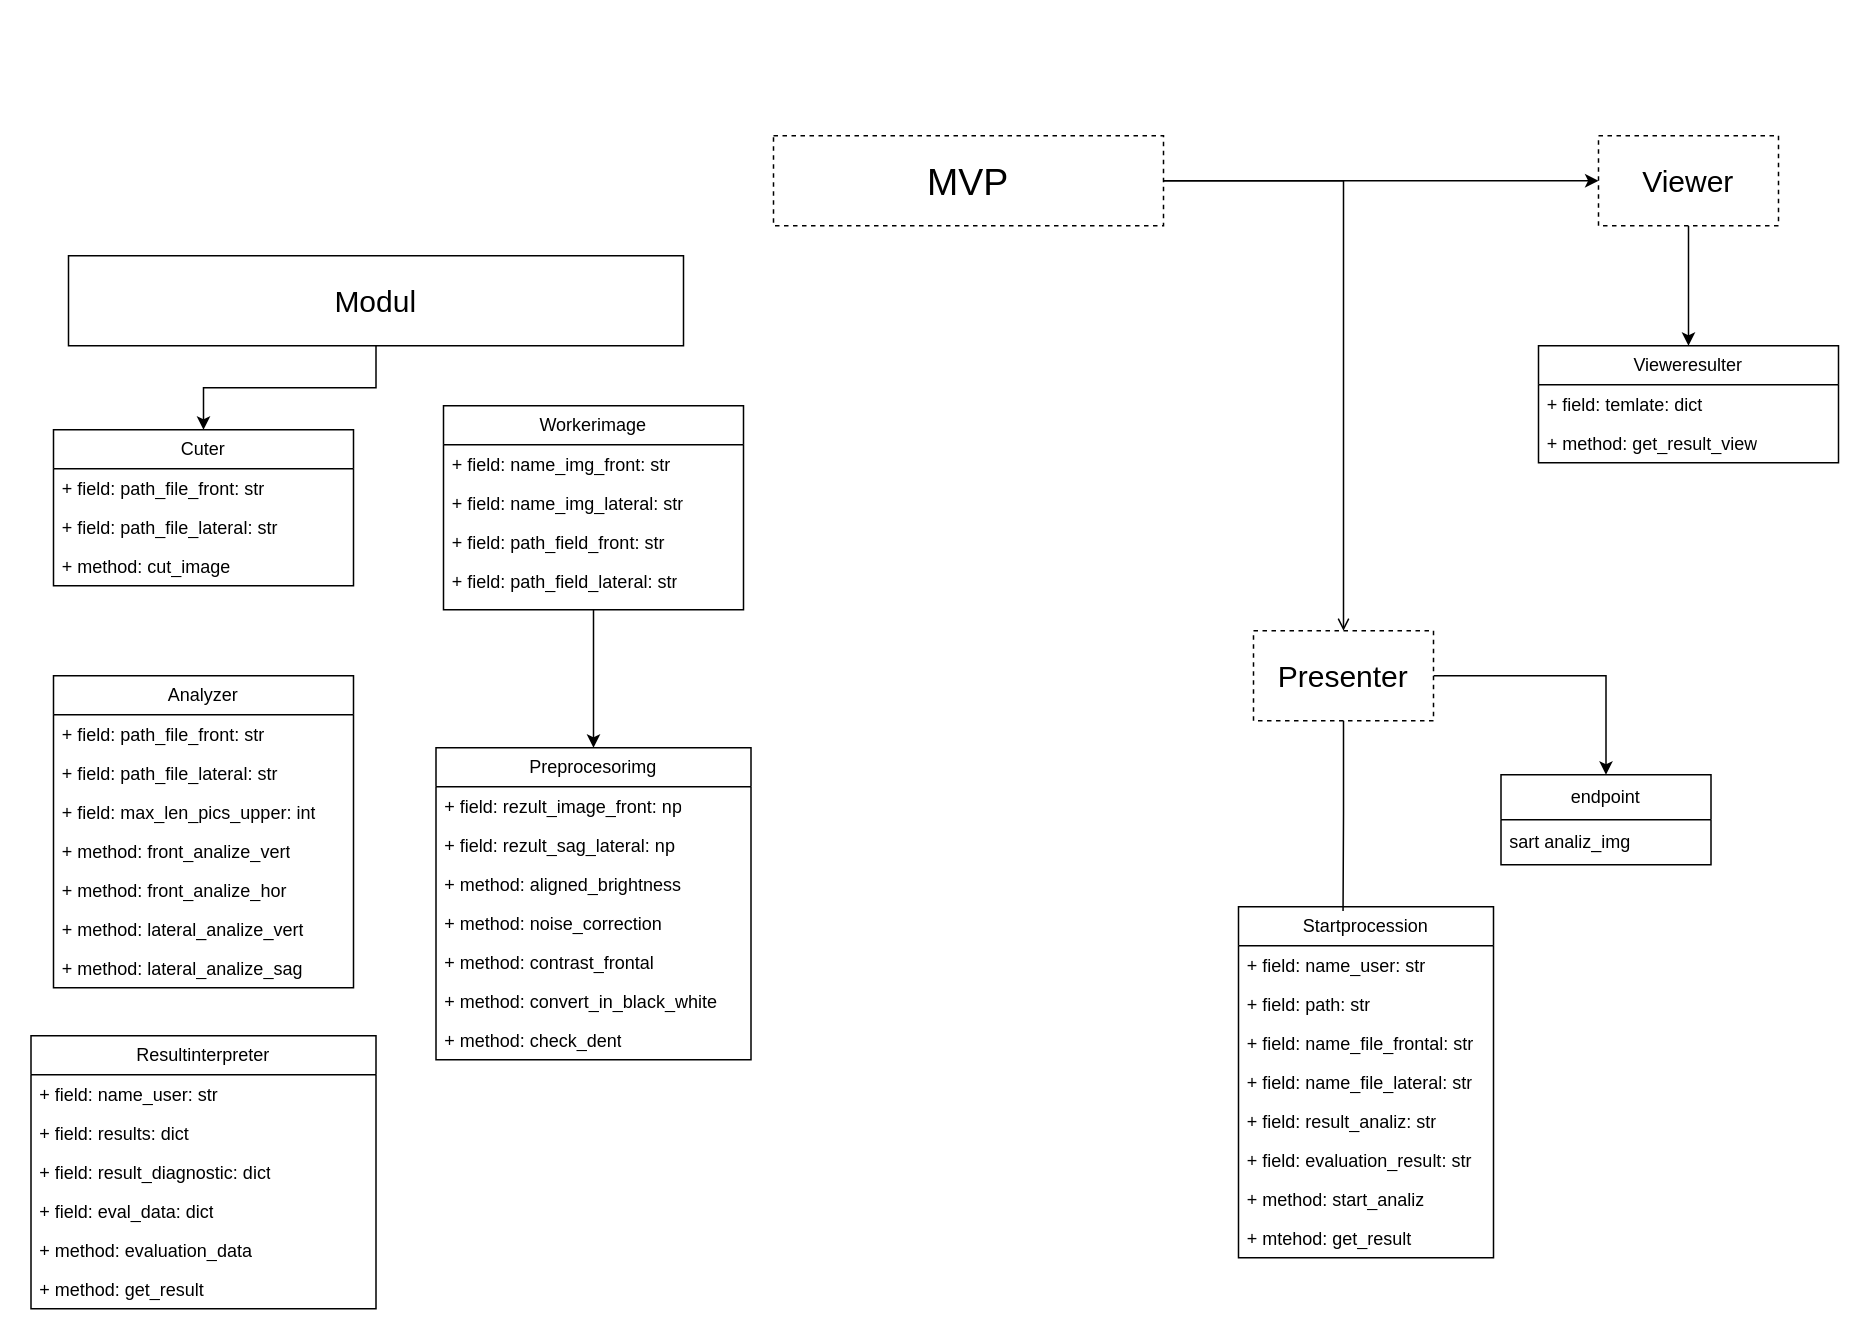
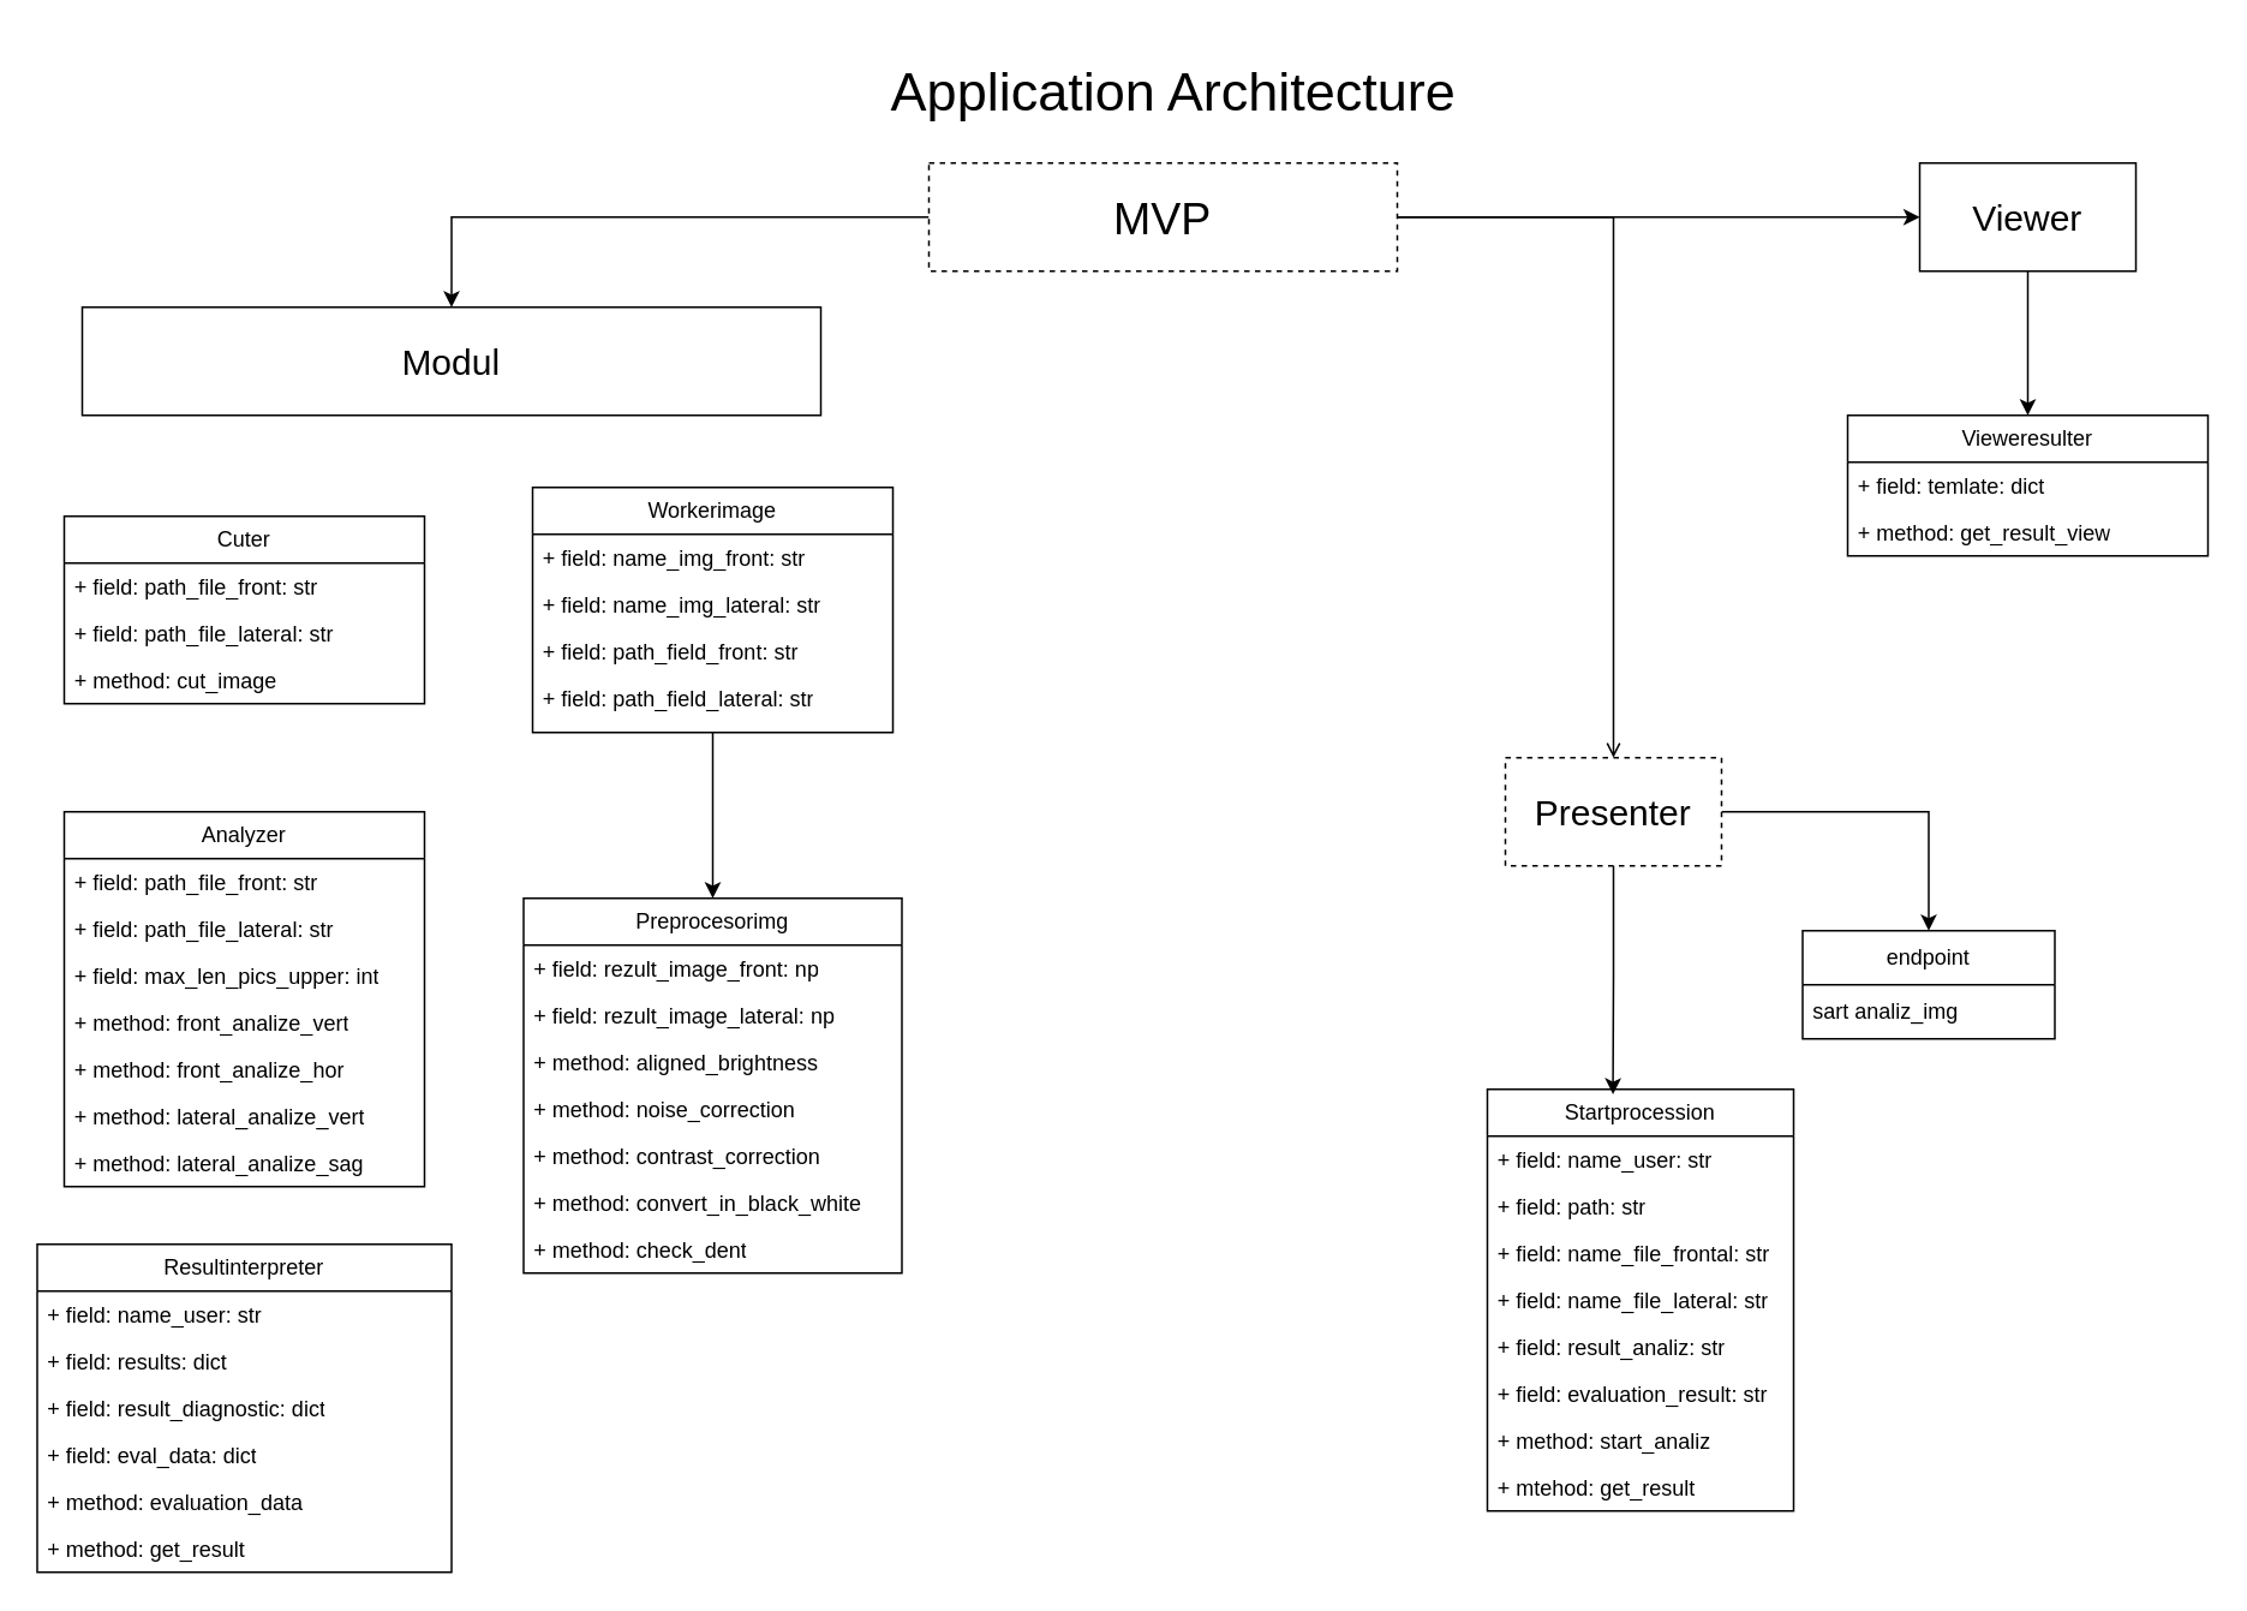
+ <mxCell id="8" value="&lt;font style=&quot;font-size: 30px;&quot;&gt;Application Architecture&lt;/font&gt;" style="text;html=1;align=center;verticalAlign=middle;whiteSpace=wrap;rounded=0;" parent="1" vertex="1"><mxGeometry x="451" y="20" width="400" height="60" as="geometry" /></mxCell>
+ <mxCell id="9" style="edgeStyle=orthogonalEdgeStyle;rounded=0;orthogonalLoop=1;jettySize=auto;html=1;" parent="1" source="12" target="14" edge="1"><mxGeometry relative="1" as="geometry" /></mxCell>
- <mxCell id="43" value="&lt;font style=&quot;font-size: 20px;&quot;&gt;Viewer&lt;/font&gt;" style="rounded=0;whiteSpace=wrap;html=1;dashed=1;" parent="1" vertex="1"><mxGeometry x="1065" y="90" width="120" height="60" as="geometry" /></mxCell>
+ <mxCell id="43" value="&lt;font style=&quot;font-size: 20px;&quot;&gt;Viewer&lt;/font&gt;" style="rounded=0;whiteSpace=wrap;html=1;" parent="1" vertex="1"><mxGeometry x="1065" y="90" width="120" height="60" as="geometry" /></mxCell>
- <mxCell id="13" style="edgeStyle=orthogonalEdgeStyle;rounded=0;orthogonalLoop=1;jettySize=auto;html=1;entryX=0.5;entryY=0;entryDx=0;entryDy=0;" edge="1" parent="1" source="14" target="23"><mxGeometry relative="1" as="geometry" /></mxCell>
- <mxCell id="17" value="+ field: rezult_sag_lateral: np" style="text;strokeColor=none;fillColor=none;align=left;verticalAlign=top;spacingLeft=4;spacingRight=4;overflow=hidden;rotatable=0;points=[[0,0.5],[1,0.5]];portConstraint=eastwest;whiteSpace=wrap;html=1;" vertex="1" parent="15"><mxGeometry y="52" width="210" height="26" as="geometry" /></mxCell>
+ <mxCell id="17" value="+ field: rezult_image_lateral: np" style="text;strokeColor=none;fillColor=none;align=left;verticalAlign=top;spacingLeft=4;spacingRight=4;overflow=hidden;rotatable=0;points=[[0,0.5],[1,0.5]];portConstraint=eastwest;whiteSpace=wrap;html=1;" vertex="1" parent="15"><mxGeometry y="52" width="210" height="26" as="geometry" /></mxCell>
- <mxCell id="60" style="edgeStyle=orthogonalEdgeStyle;rounded=0;orthogonalLoop=1;jettySize=auto;html=1;entryX=0.41;entryY=0.012;entryDx=0;entryDy=0;entryPerimeter=0;endArrow=none;" parent="1" source="48" target="51" edge="1"><mxGeometry relative="1" as="geometry" /></mxCell>
+ <mxCell id="60" style="edgeStyle=orthogonalEdgeStyle;rounded=0;orthogonalLoop=1;jettySize=auto;html=1;entryX=0.41;entryY=0.012;entryDx=0;entryDy=0;entryPerimeter=0;" parent="1" source="48" target="51" edge="1"><mxGeometry relative="1" as="geometry" /></mxCell>
- <mxCell id="20" value="+ method: contrast_frontal" style="text;strokeColor=none;fillColor=none;align=left;verticalAlign=top;spacingLeft=4;spacingRight=4;overflow=hidden;rotatable=0;points=[[0,0.5],[1,0.5]];portConstraint=eastwest;whiteSpace=wrap;html=1;" vertex="1" parent="15"><mxGeometry y="130" width="210" height="26" as="geometry" /></mxCell>
+ <mxCell id="20" value="+ method: contrast_correction" style="text;strokeColor=none;fillColor=none;align=left;verticalAlign=top;spacingLeft=4;spacingRight=4;overflow=hidden;rotatable=0;points=[[0,0.5],[1,0.5]];portConstraint=eastwest;whiteSpace=wrap;html=1;" vertex="1" parent="15"><mxGeometry y="130" width="210" height="26" as="geometry" /></mxCell>
